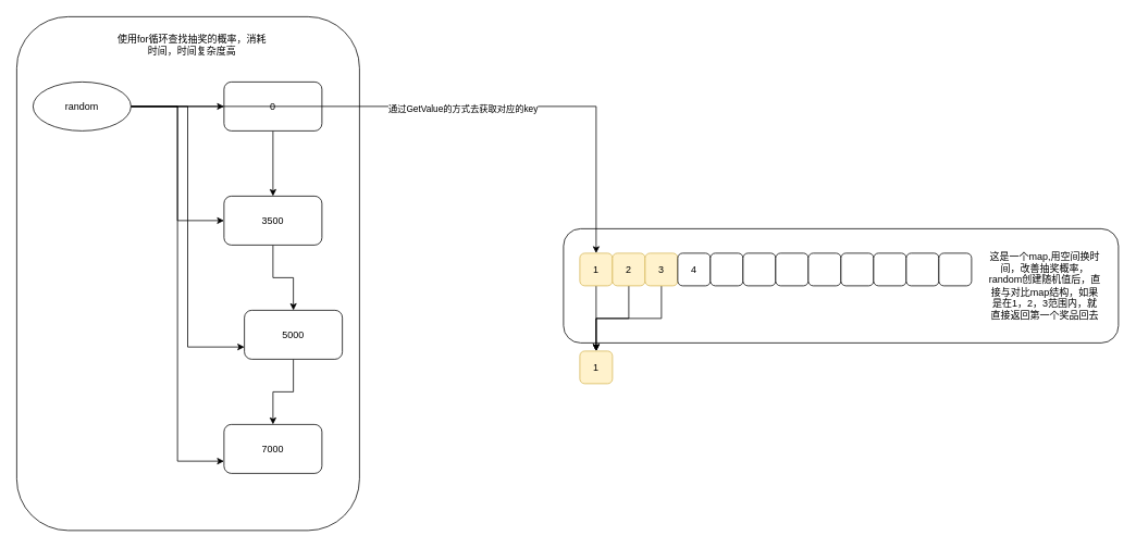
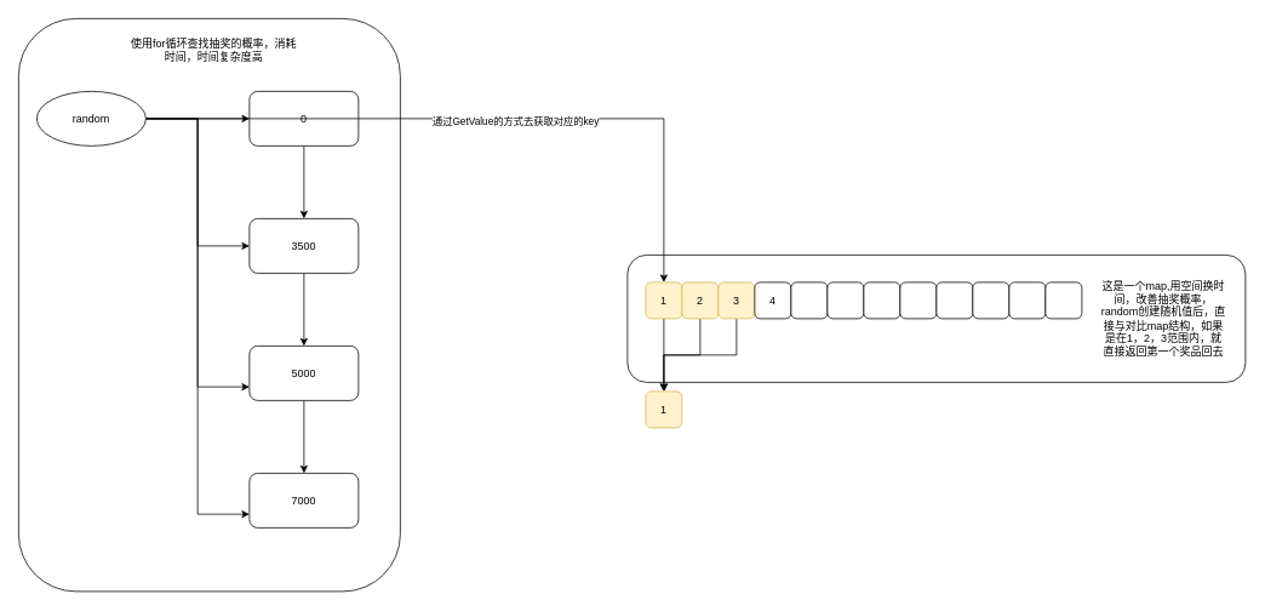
- <mxCell id="15" value="5000" style="whiteSpace=wrap;html=1;rounded=1;" vertex="1" parent="3"><mxGeometry x="279" y="360" width="120" height="60" as="geometry" /></mxCell>
+ <mxCell id="15" value="5000" style="whiteSpace=wrap;html=1;rounded=1;" vertex="1" parent="3"><mxGeometry x="254" y="360" width="120" height="60" as="geometry" /></mxCell>
